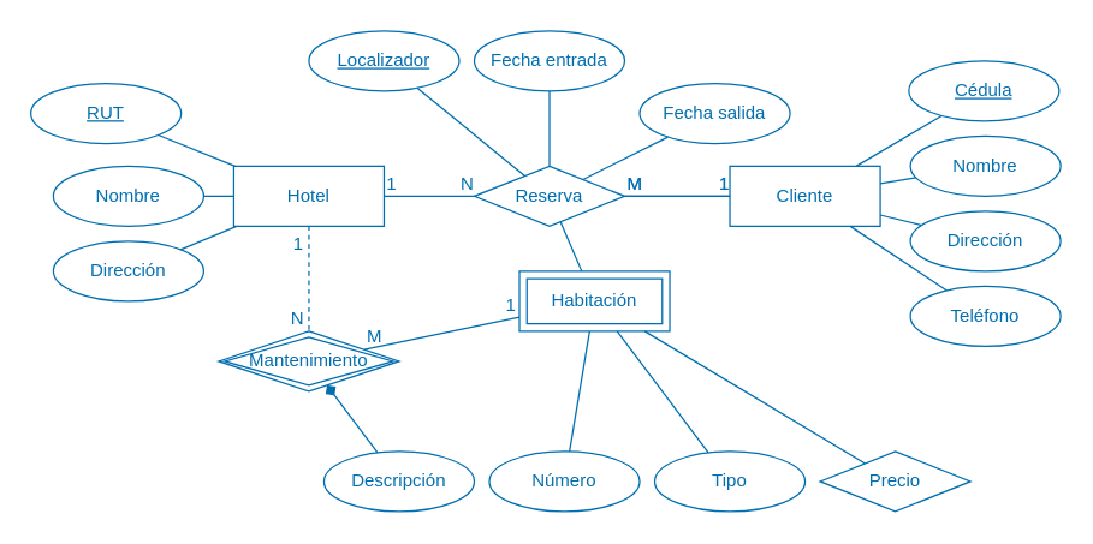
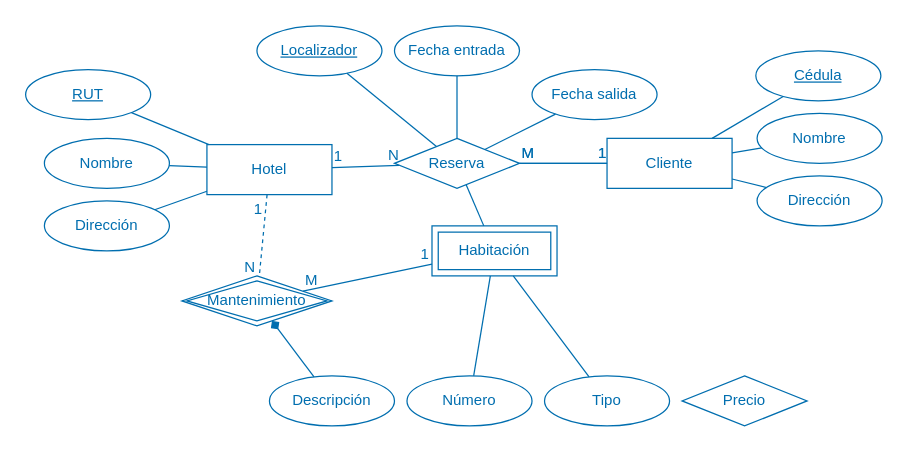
- <mxCell id="2" value="Hotel" style="whiteSpace=wrap;html=1;align=center;rounded=0;fontColor=#006EAF;strokeColor=#006EAF;fillColor=none;" parent="1" vertex="1"><mxGeometry x="155" y="110" width="100" height="40" as="geometry" /></mxCell>
+ <mxCell id="2" value="Hotel" style="whiteSpace=wrap;html=1;align=center;rounded=0;fontColor=#006EAF;strokeColor=#006EAF;fillColor=none;" parent="1" vertex="1"><mxGeometry x="165" y="115" width="100" height="40" as="geometry" /></mxCell>
- <mxCell id="18" value="" style="endArrow=none;html=1;rounded=0;fontColor=#006EAF;fillColor=#1ba1e2;strokeColor=#006EAF;" parent="1" source="3" target="11" edge="1"><mxGeometry relative="1" as="geometry"><mxPoint x="593" y="160" as="sourcePoint" /><mxPoint x="630.373" y="175.572" as="targetPoint" /></mxGeometry></mxCell>
- <mxCell id="11" value="Teléfono" style="ellipse;whiteSpace=wrap;html=1;align=center;rounded=0;fontColor=#006EAF;strokeColor=#006EAF;fillColor=none;" parent="1" vertex="1"><mxGeometry x="605" y="190" width="100" height="40" as="geometry" /></mxCell>
- <mxCell id="38" value="" style="endArrow=none;html=1;rounded=0;fontColor=#006EAF;strokeColor=#006EAF;" parent="1" source="4" target="37" edge="1"><mxGeometry relative="1" as="geometry"><mxPoint x="325" y="250" as="sourcePoint" /><mxPoint x="275" y="250" as="targetPoint" /></mxGeometry></mxCell>
